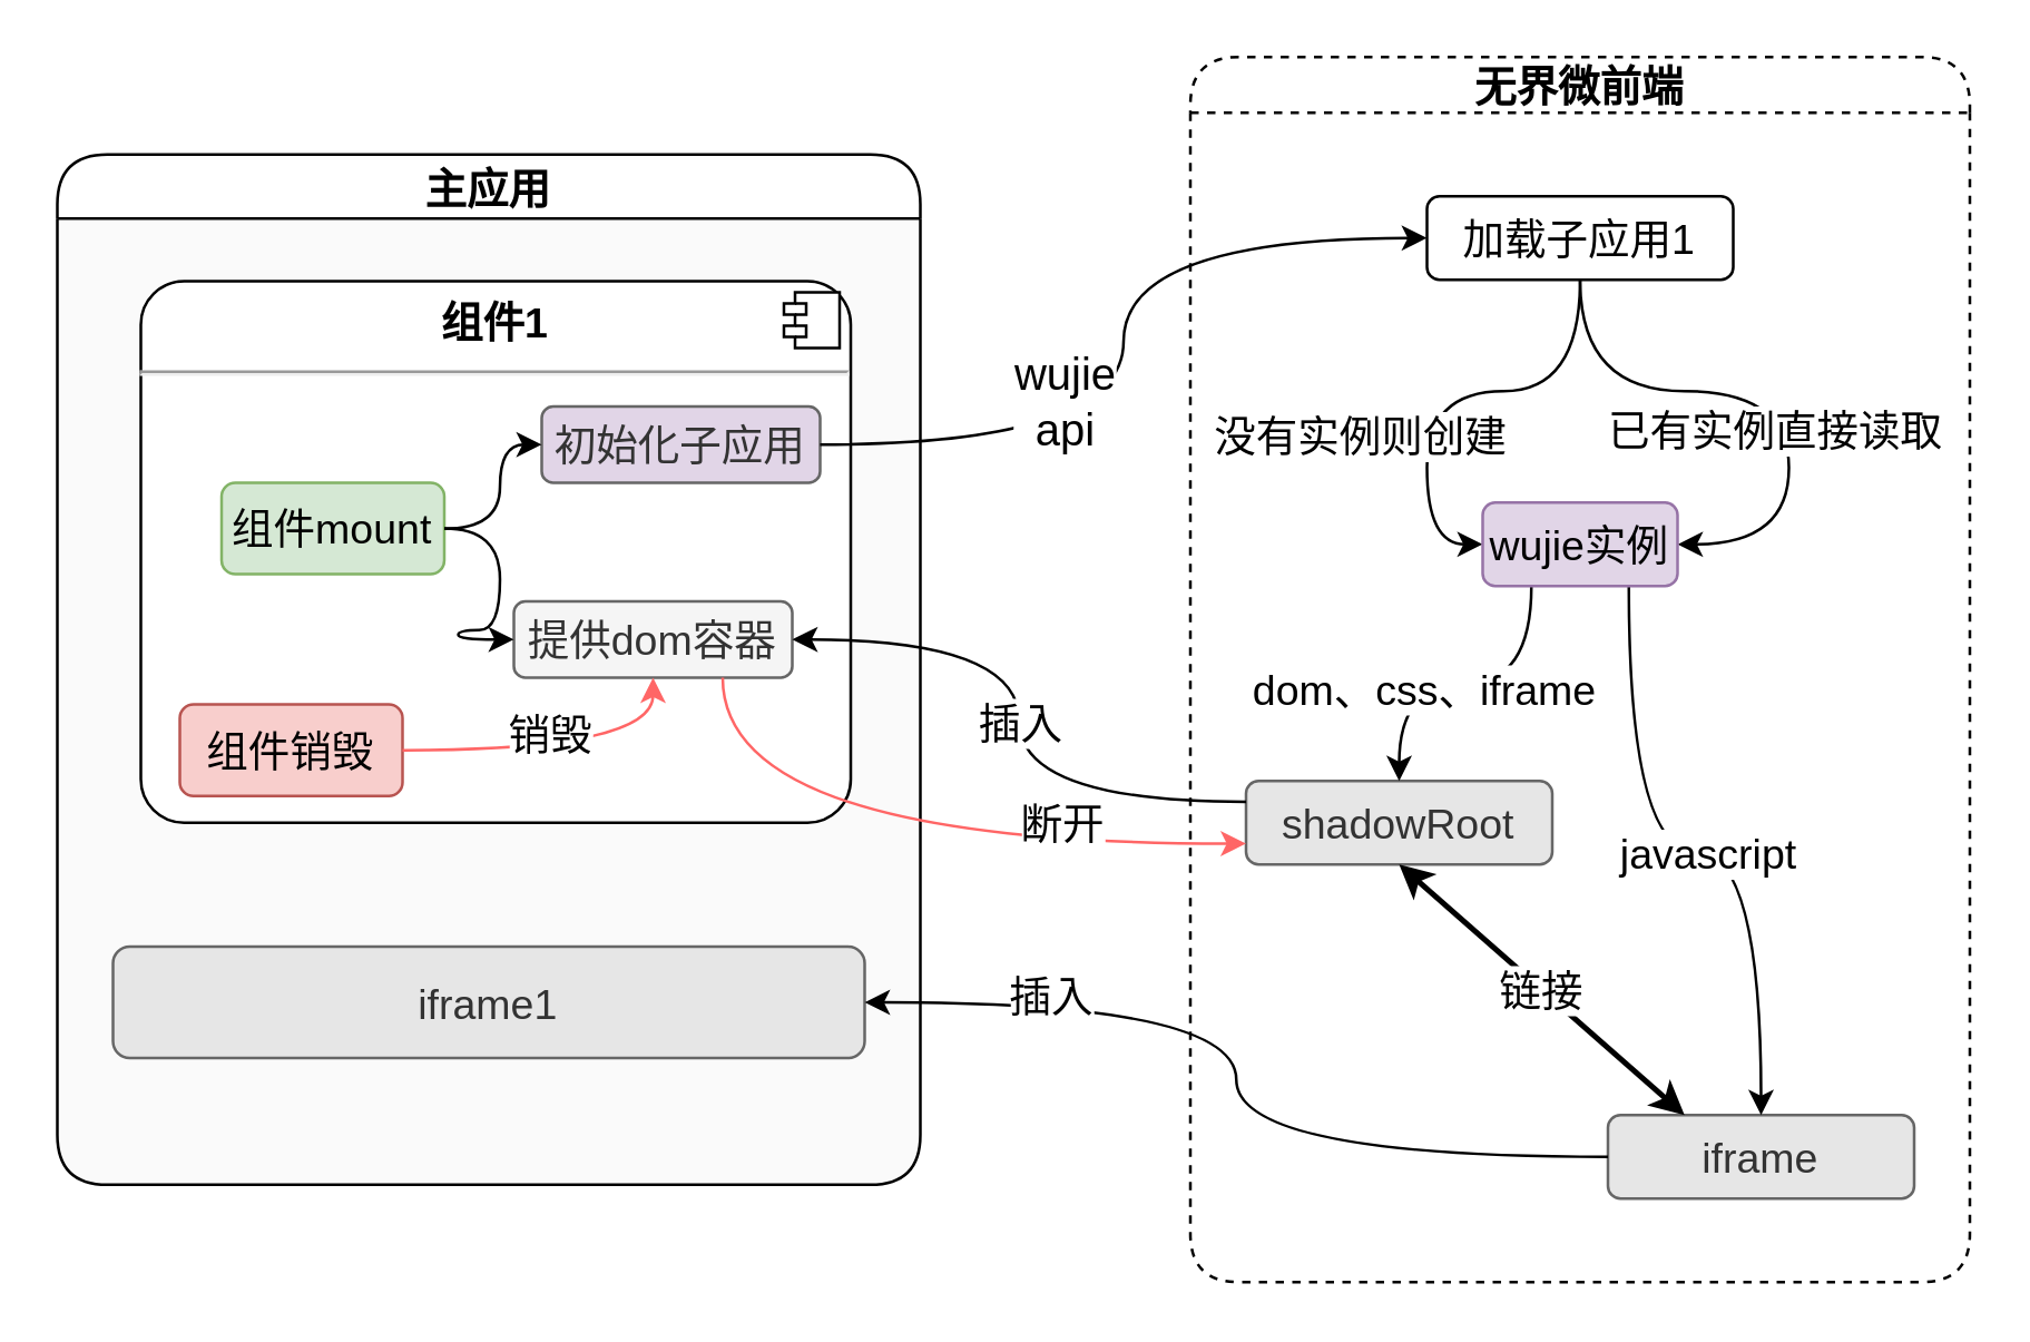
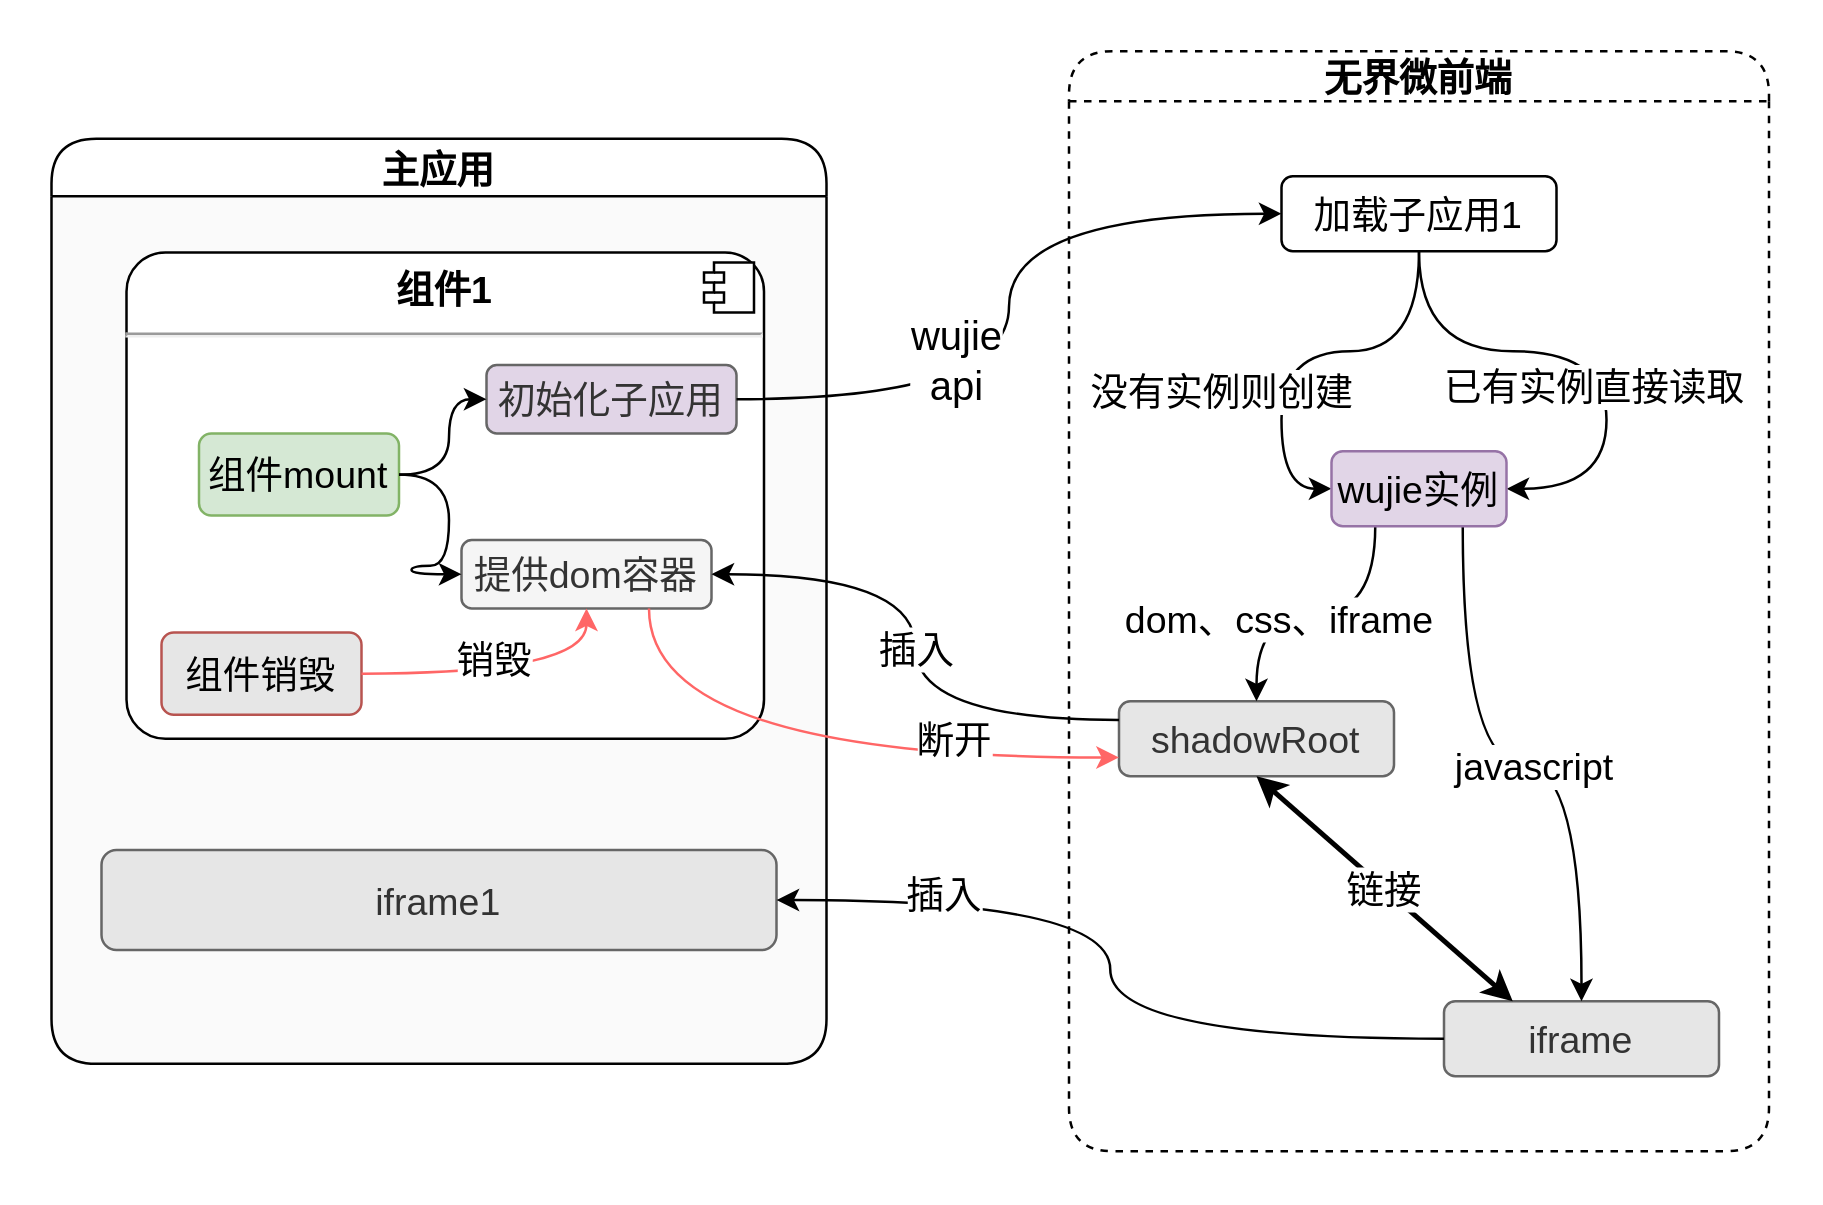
- <mxCell id="20" value="组件销毁" style="rounded=1;whiteSpace=wrap;html=1;strokeColor=#b85450;fontSize=15;strokeWidth=1;fillColor=#f8cecc;container=0;" parent="16" vertex="1"><mxGeometry x="44" y="197.524" width="80" height="32.857" as="geometry" /></mxCell>
+ <mxCell id="20" value="组件销毁" style="rounded=1;whiteSpace=wrap;html=1;strokeColor=#b85450;fontSize=15;strokeWidth=1;fillColor=#e6e6e6;container=0;" parent="16" vertex="1"><mxGeometry x="44" y="197.524" width="80" height="32.857" as="geometry" /></mxCell>
